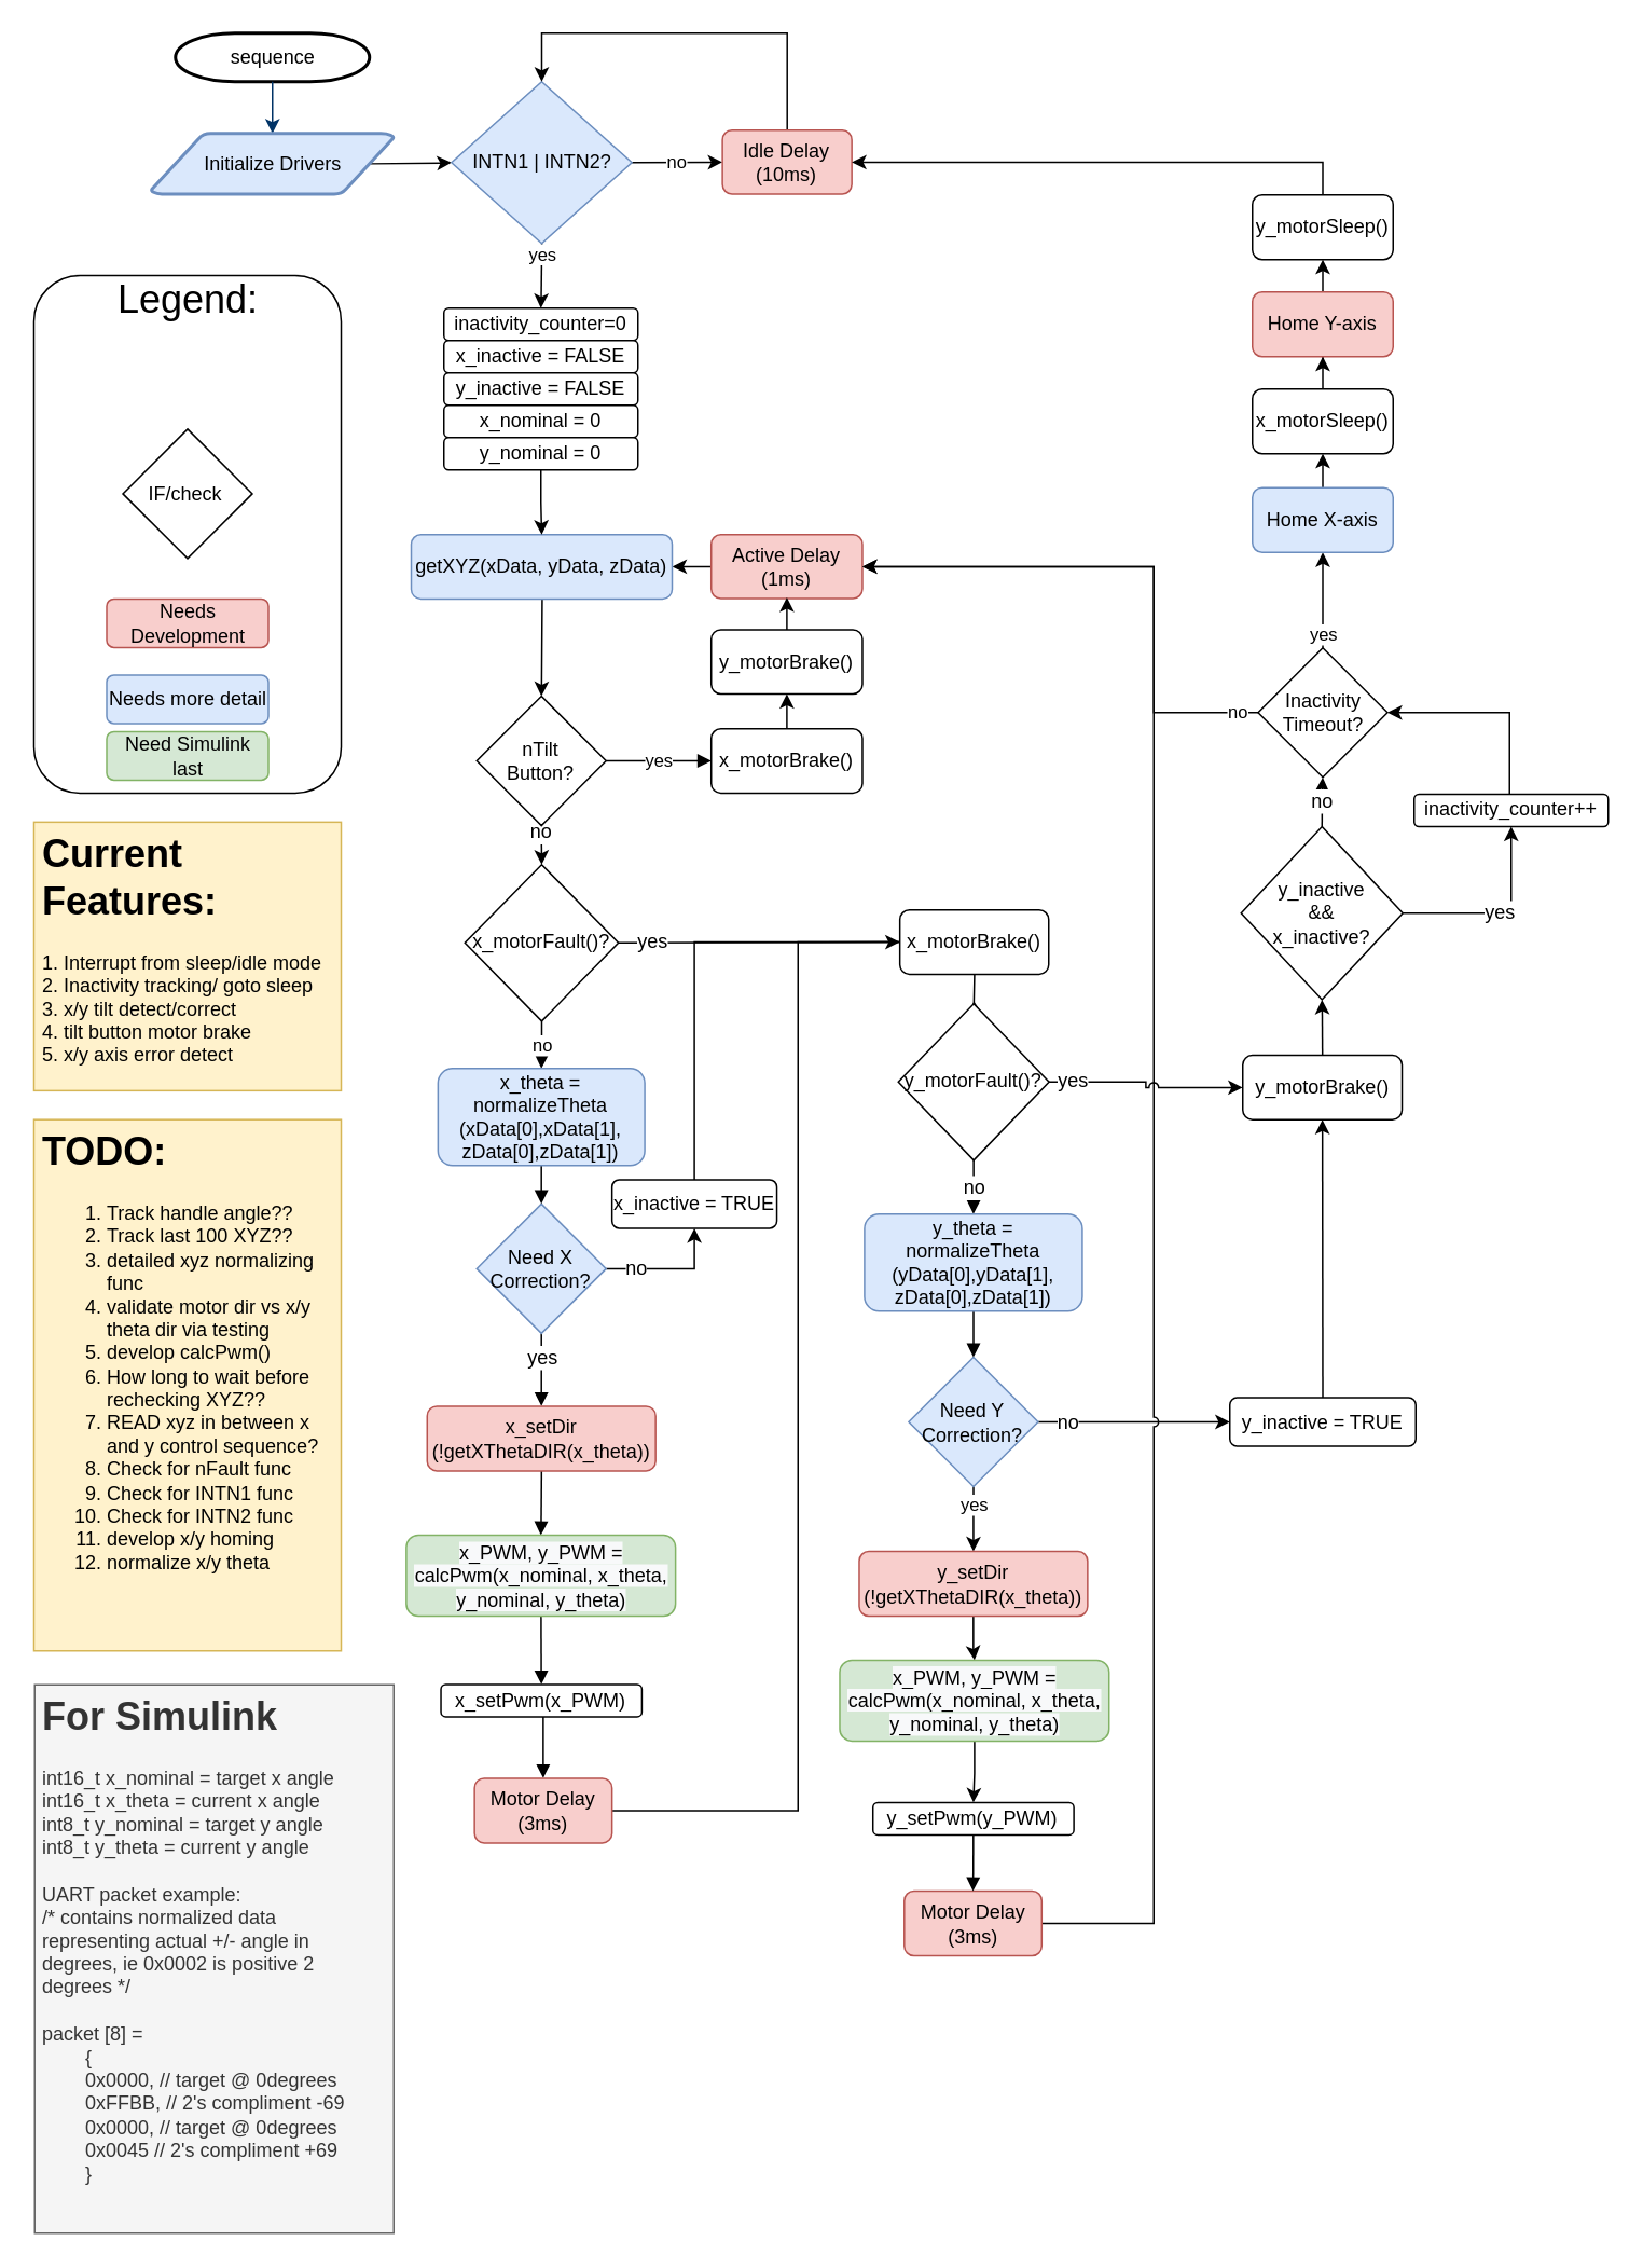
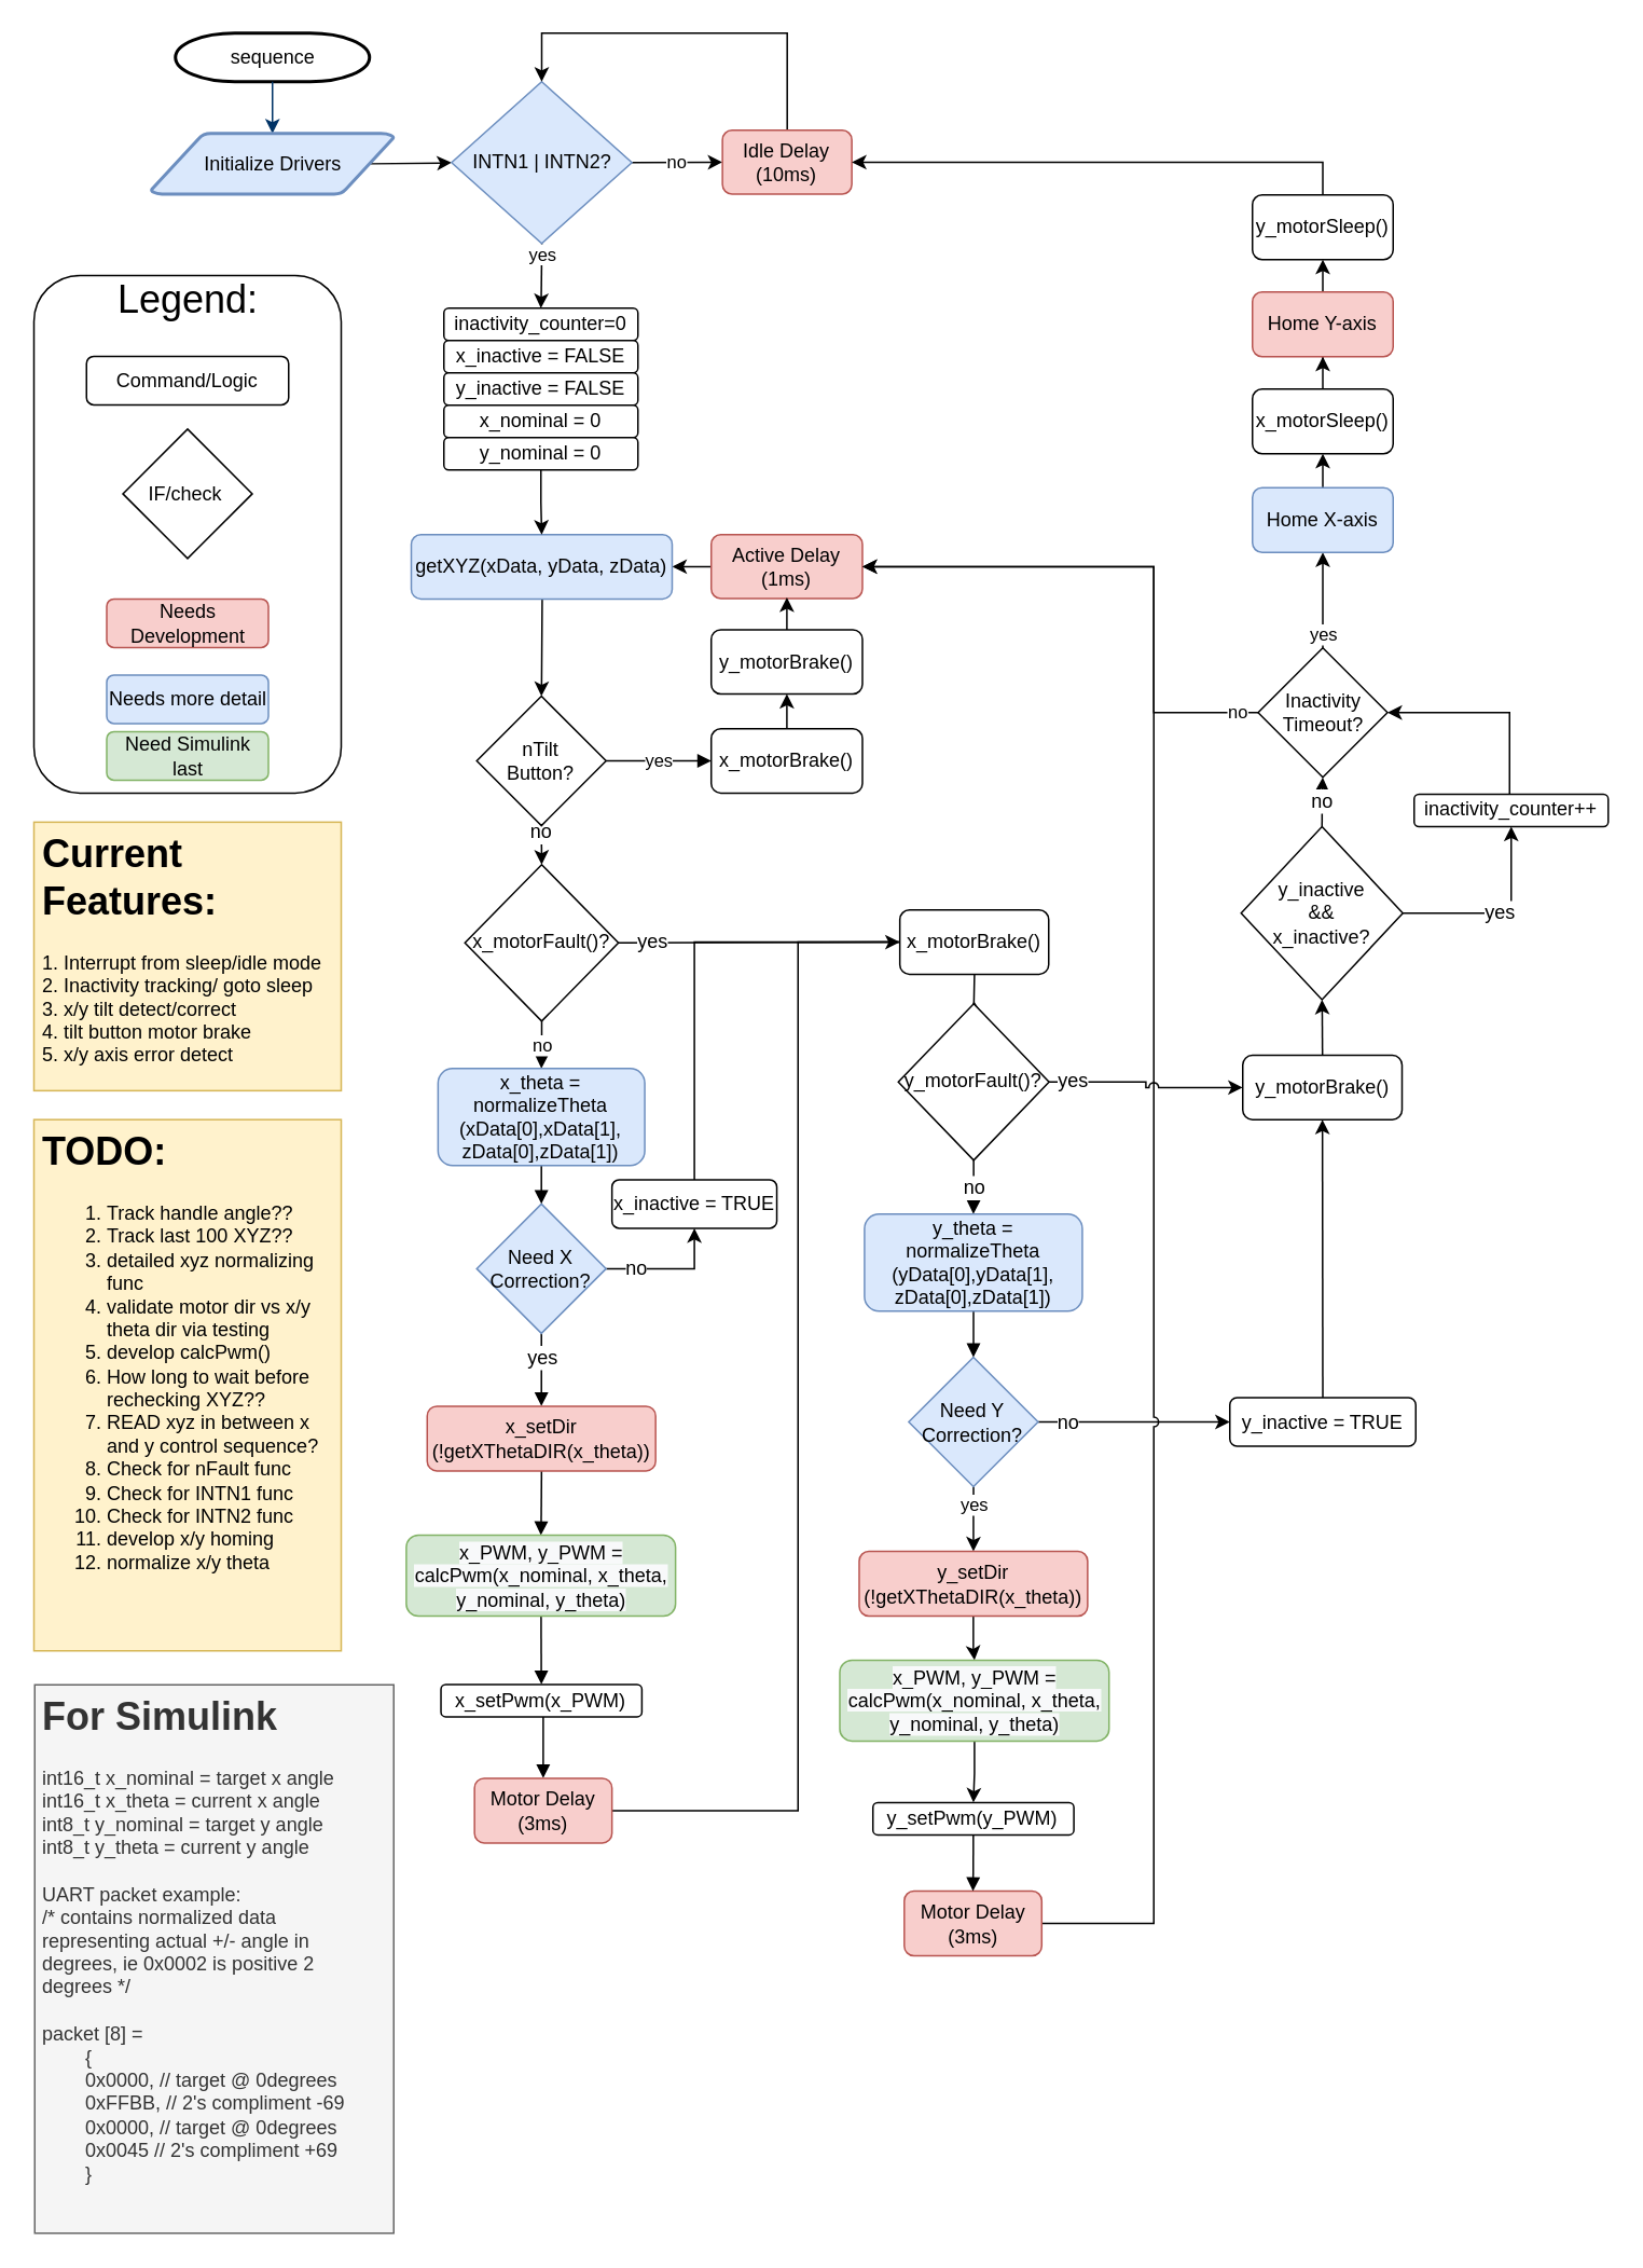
+ <mxCell id="32" value="Command/Logic" style="rounded=1;whiteSpace=wrap;html=1;strokeColor=default;" parent="1" vertex="1"><mxGeometry x="53" y="219.75" width="125" height="30" as="geometry" /></mxCell>
